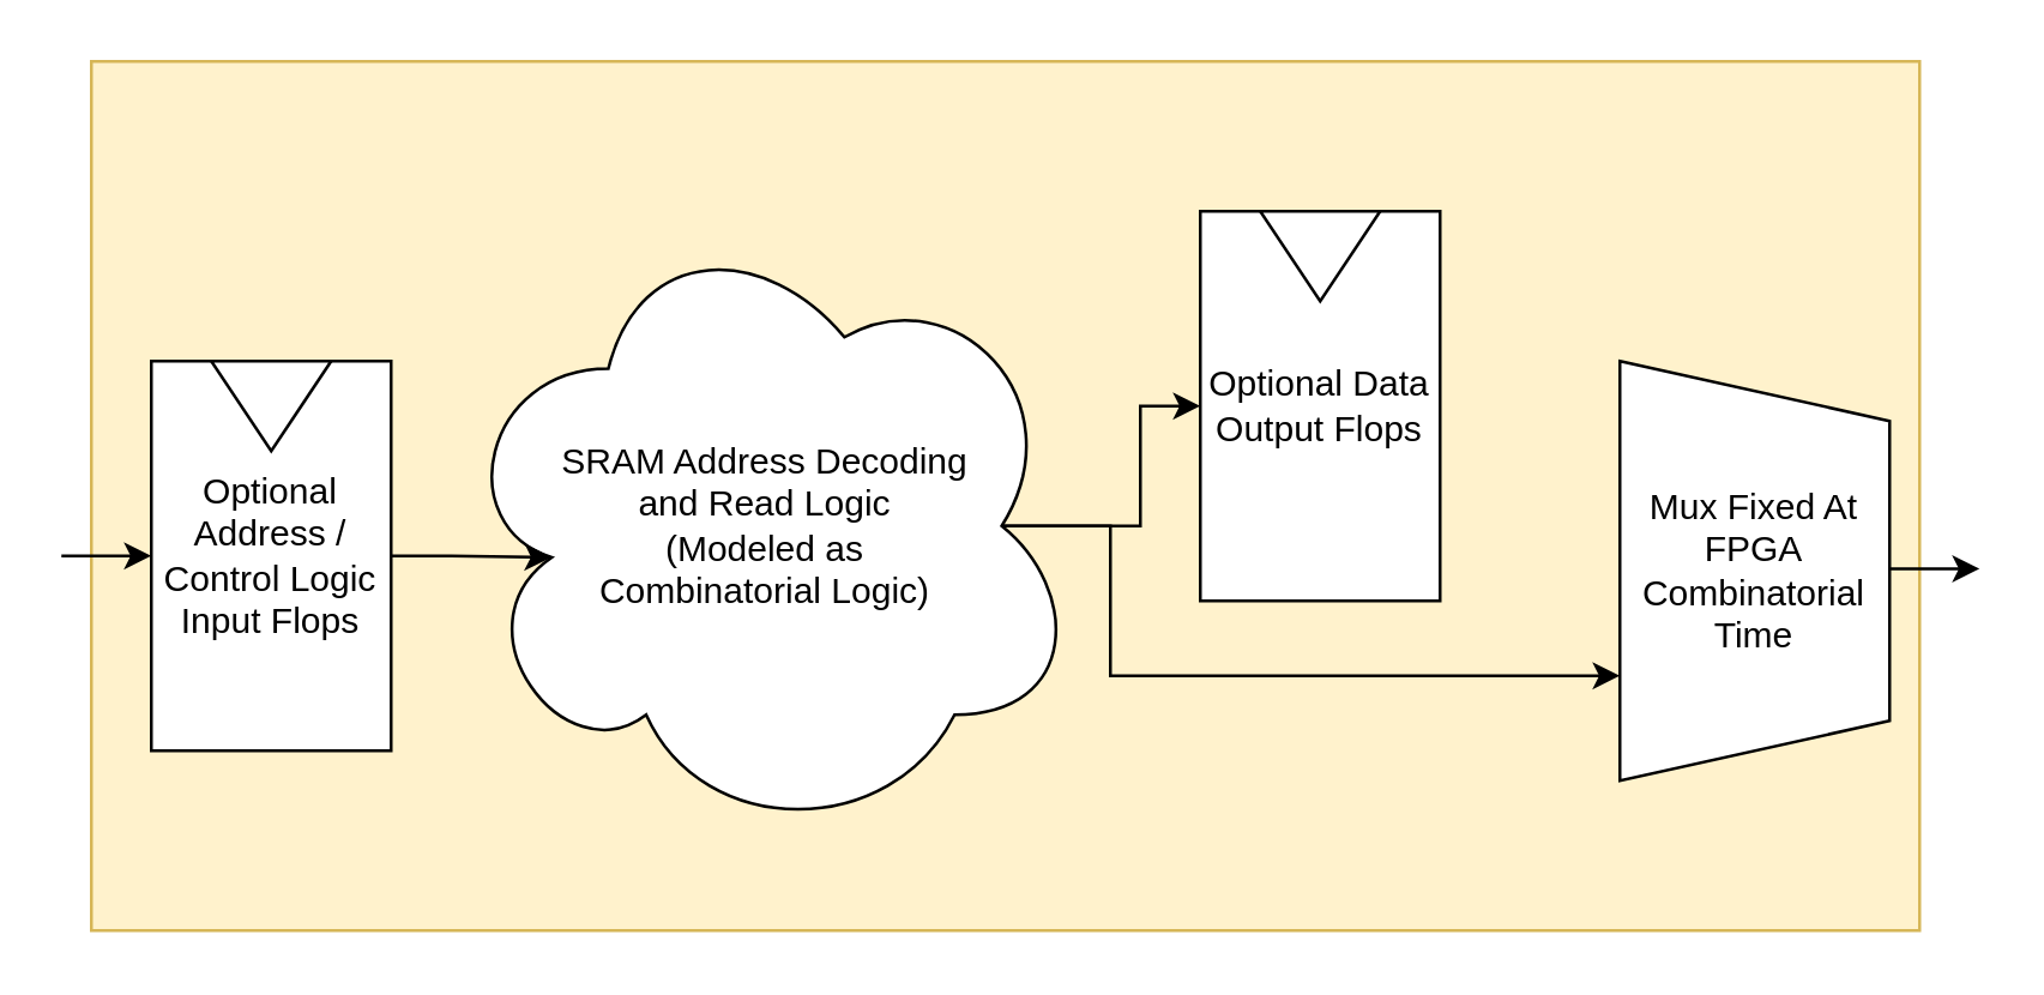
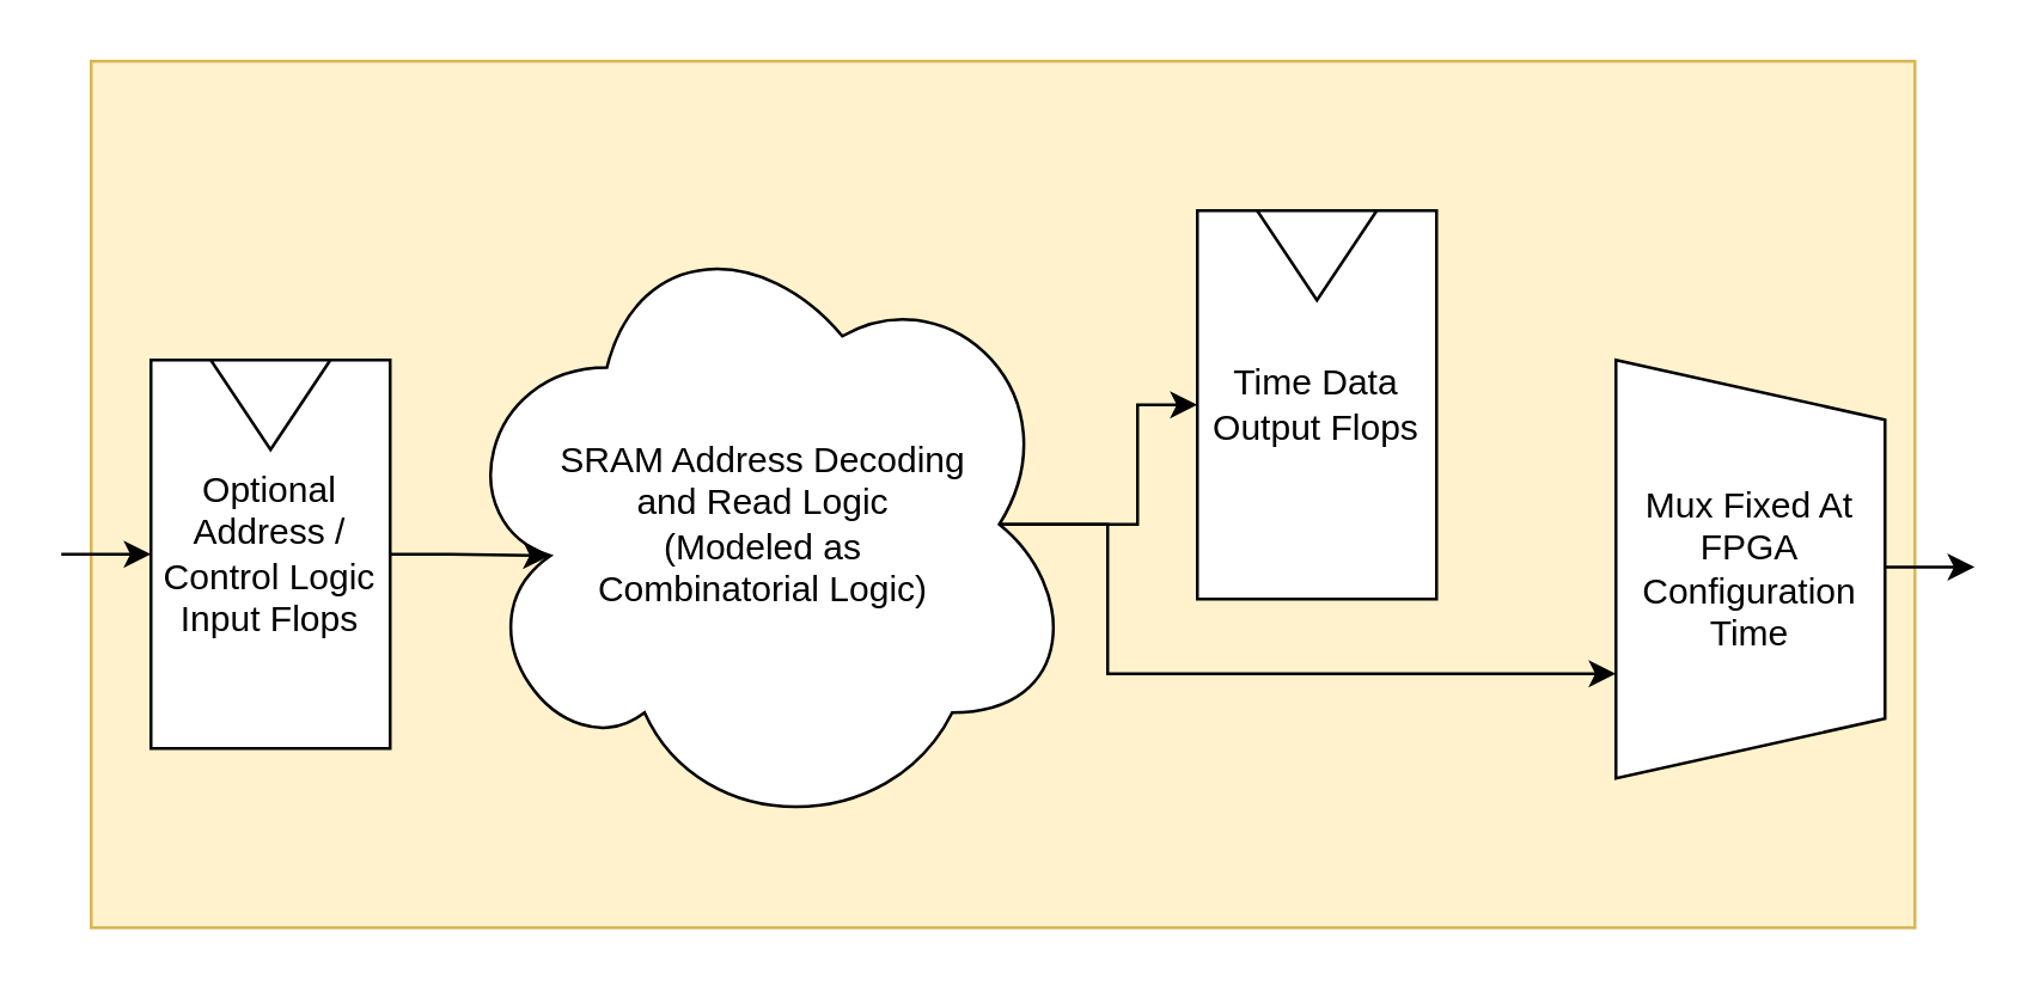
- <mxCell id="10" value="Optional Data&lt;br&gt;Output Flops" style="rounded=0;whiteSpace=wrap;html=1;" vertex="1" parent="1"><mxGeometry x="400" y="70" width="80" height="130" as="geometry" /></mxCell>
+ <mxCell id="10" value="Time Data&lt;br&gt;Output Flops" style="rounded=0;whiteSpace=wrap;html=1;" vertex="1" parent="1"><mxGeometry x="400" y="70" width="80" height="130" as="geometry" /></mxCell>
- <mxCell id="9" value="Mux Fixed At FPGA Combinatorial Time" style="shape=trapezoid;perimeter=trapezoidPerimeter;whiteSpace=wrap;html=1;fixedSize=1;direction=south;" vertex="1" parent="1"><mxGeometry x="540" y="120" width="90" height="140" as="geometry" /></mxCell>
+ <mxCell id="9" value="Mux Fixed At FPGA Configuration Time" style="shape=trapezoid;perimeter=trapezoidPerimeter;whiteSpace=wrap;html=1;fixedSize=1;direction=south;" vertex="1" parent="1"><mxGeometry x="540" y="120" width="90" height="140" as="geometry" /></mxCell>
